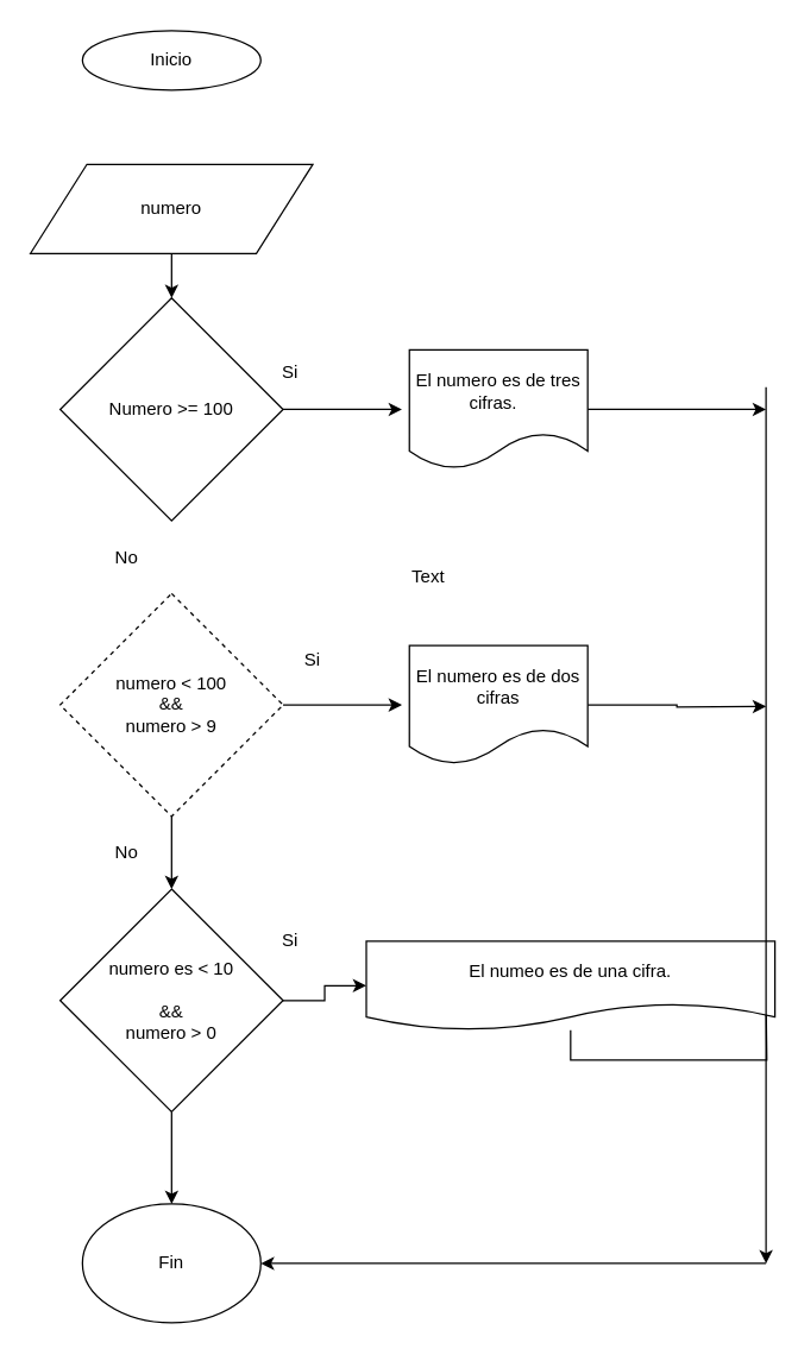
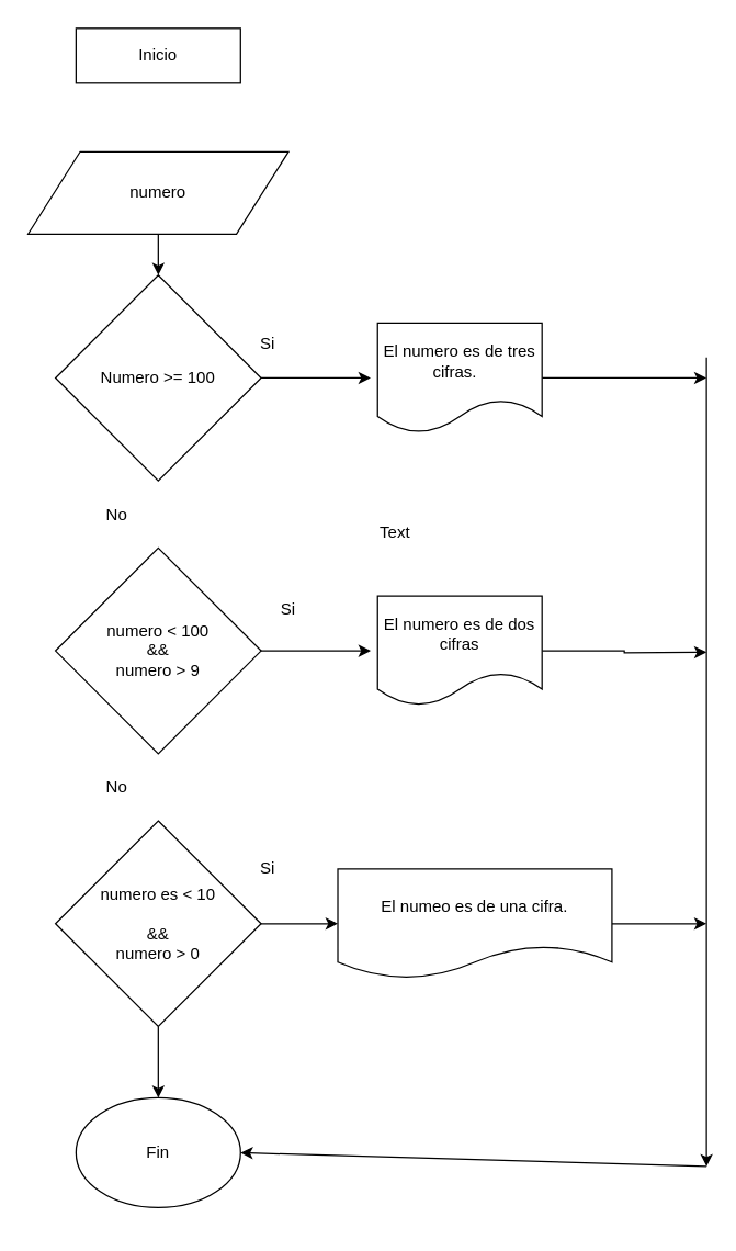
- <mxCell id="2" value="Inicio" style="ellipse;whiteSpace=wrap;html=1;" parent="1" vertex="1"><mxGeometry x="55" y="20" width="120" height="40" as="geometry" /></mxCell>
+ <mxCell id="2" value="Inicio" style="whiteSpace=wrap;html=1;rounded=0;" parent="1" vertex="1"><mxGeometry x="55" y="20" width="120" height="40" as="geometry" /></mxCell>
- <mxCell id="9" value="numero &amp;lt; 100&lt;br&gt;&amp;amp;&amp;amp;&lt;br&gt;numero &amp;gt; 9" style="rhombus;whiteSpace=wrap;html=1;dashed=1;" parent="1" vertex="1"><mxGeometry x="40" y="399" width="150" height="150" as="geometry" /></mxCell>
+ <mxCell id="9" value="numero &amp;lt; 100&lt;br&gt;&amp;amp;&amp;amp;&lt;br&gt;numero &amp;gt; 9" style="rhombus;whiteSpace=wrap;html=1;" parent="1" vertex="1"><mxGeometry x="40" y="399" width="150" height="150" as="geometry" /></mxCell>
- <mxCell id="7" value="" style="edgeStyle=orthogonalEdgeStyle;rounded=0;orthogonalLoop=1;jettySize=auto;html=1;" parent="1" source="9" target="12" edge="1"><mxGeometry relative="1" as="geometry" /></mxCell>
- <mxCell id="14" value="El numeo es de una cifra." style="shape=document;whiteSpace=wrap;html=1;boundedLbl=1;" parent="1" vertex="1"><mxGeometry x="246" y="633" width="275" height="60" as="geometry" /></mxCell>
+ <mxCell id="14" value="El numeo es de una cifra." style="shape=document;whiteSpace=wrap;html=1;boundedLbl=1;" parent="1" vertex="1"><mxGeometry x="246" y="633" width="200" height="80" as="geometry" /></mxCell>
- <mxCell id="19" value="Fin" style="ellipse;whiteSpace=wrap;html=1;" parent="1" vertex="1"><mxGeometry x="55" y="810" width="120" height="80" as="geometry" /></mxCell>
+ <mxCell id="19" value="Fin" style="ellipse;whiteSpace=wrap;html=1;" parent="1" vertex="1"><mxGeometry x="55" y="800" width="120" height="80" as="geometry" /></mxCell>
